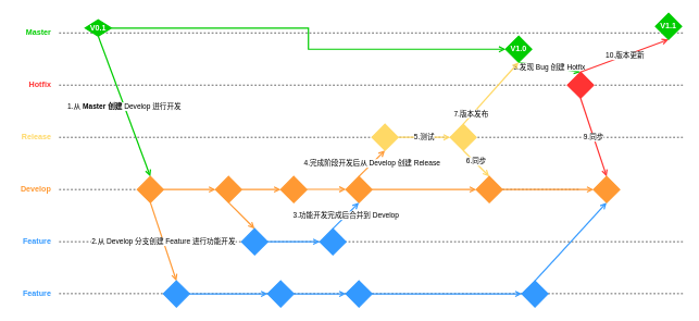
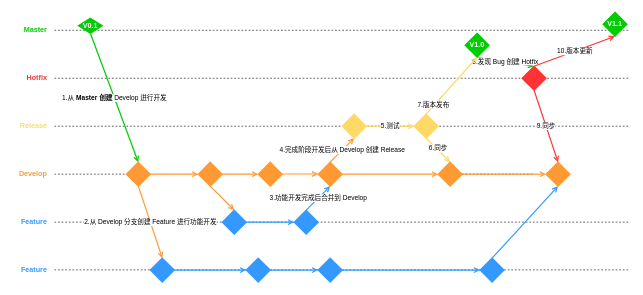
- <mxCell id="16" style="edgeStyle=orthogonalEdgeStyle;rounded=0;orthogonalLoop=1;jettySize=auto;html=1;exitX=1;exitY=0.5;exitDx=0;exitDy=0;entryX=0;entryY=0.5;entryDx=0;entryDy=0;strokeWidth=2;endArrow=open;endFill=0;strokeColor=#00CC00;" edge="1" parent="1" source="17" target="48"><mxGeometry relative="1" as="geometry" /></mxCell>
